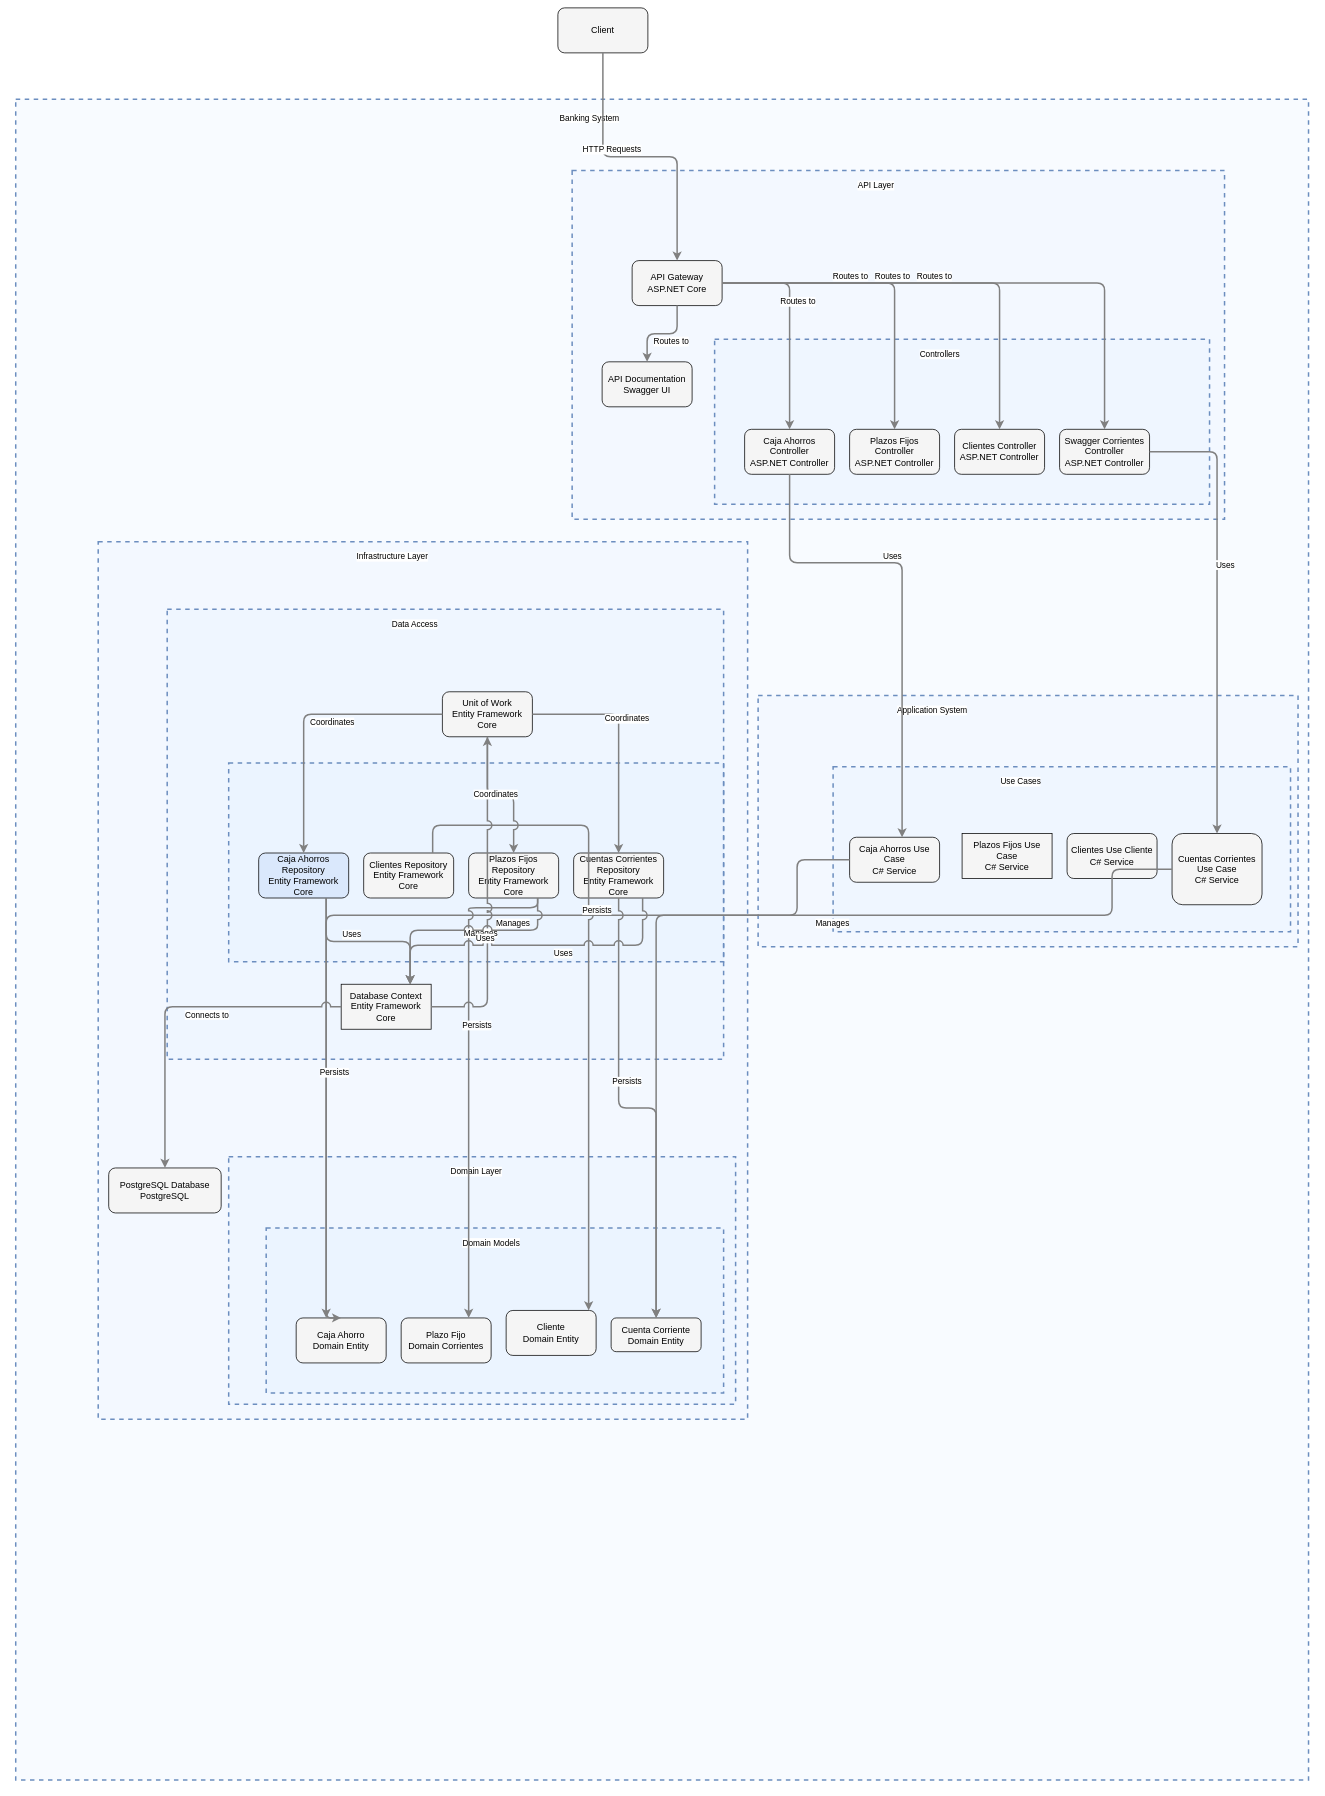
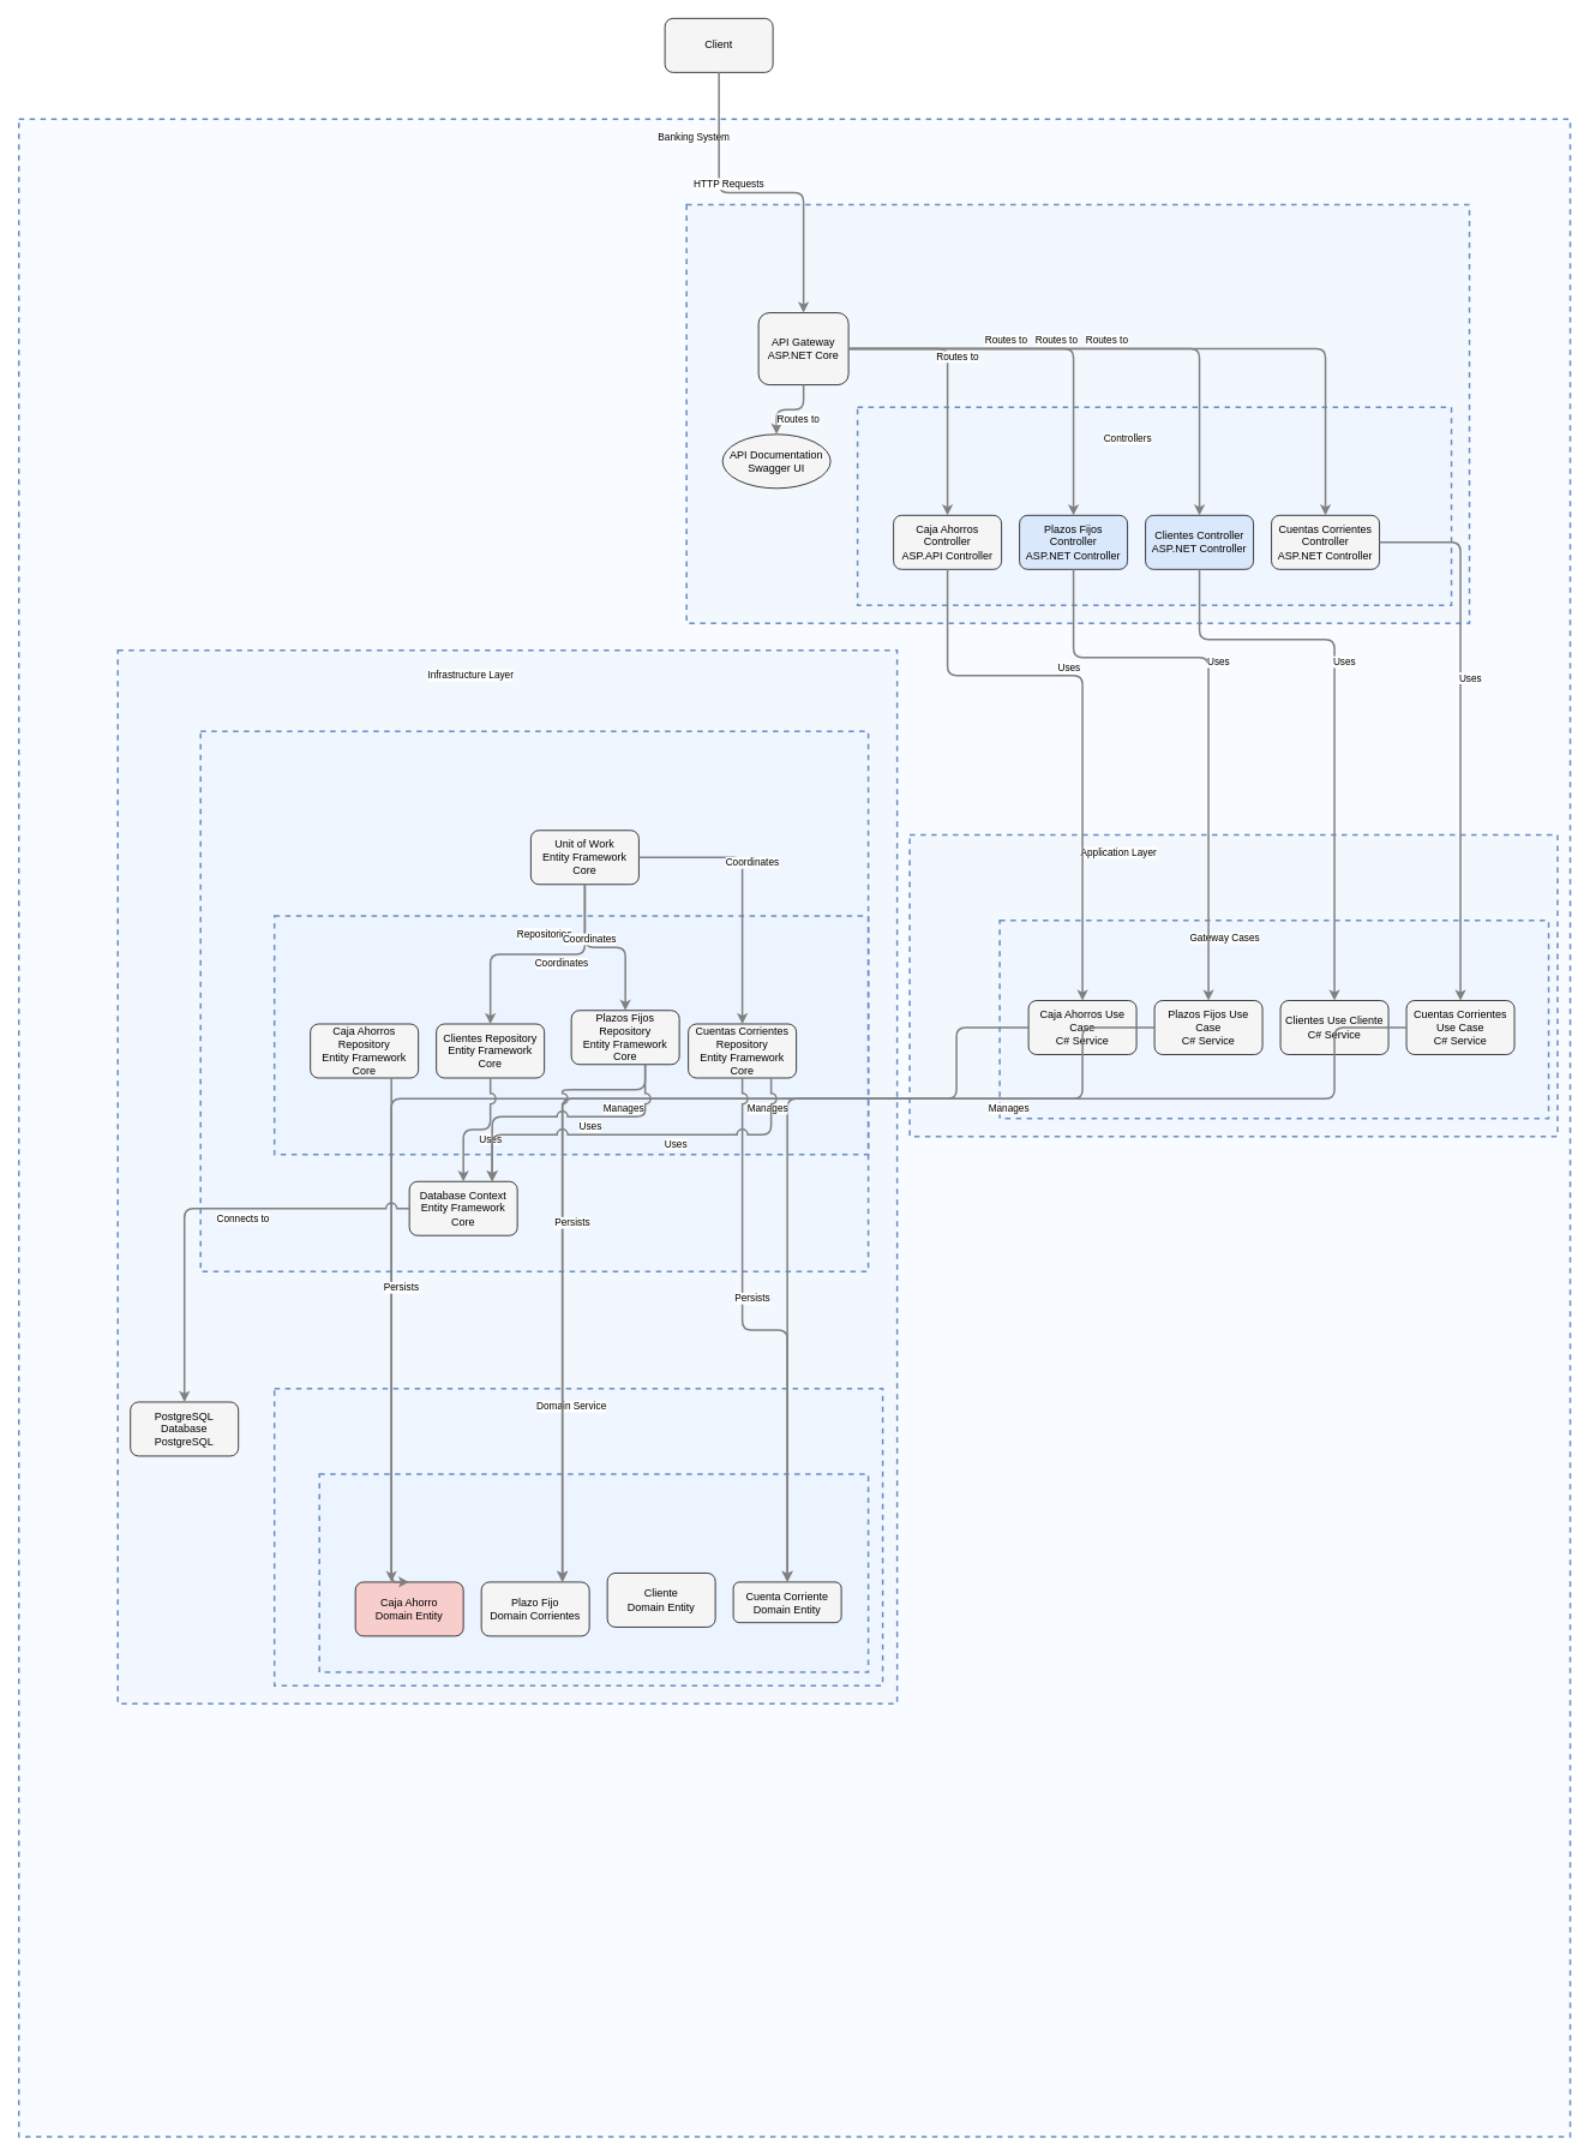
- <mxCell id="43" value="Client" style="rounded=1;whiteSpace=wrap;html=1;fillColor=#f5f5f5" parent="1" vertex="1"><mxGeometry x="743" y="10" width="120" height="60" as="geometry" /></mxCell>
+ <mxCell id="43" value="Client" style="rounded=1;whiteSpace=wrap;html=1;fillColor=#f5f5f5" parent="1" vertex="1"><mxGeometry x="738" y="20" width="120" height="60" as="geometry" /></mxCell>
- <mxCell id="42" value="Banking System" style="edgeLabel;html=1;align=center;verticalAlign=middle;resizable=0;labelBackgroundColor=white;spacing=5" parent="1" vertex="1"><mxGeometry x="43" y="145" width="1484" height="24" as="geometry" /></mxCell>
+ <mxCell id="42" value="Banking System" style="edgeLabel;html=1;align=center;verticalAlign=middle;resizable=0;labelBackgroundColor=white;spacing=5" parent="1" vertex="1"><mxGeometry x="28" y="140" width="1484" height="24" as="geometry" /></mxCell>
- <mxCell id="40" value="API Layer" style="edgeLabel;html=1;align=center;verticalAlign=middle;resizable=0;labelBackgroundColor=white;spacing=5" parent="2" vertex="1"><mxGeometry x="750" y="103" width="794" height="24" as="geometry" /></mxCell>
- <mxCell id="38" value="API Gateway&lt;br&gt;ASP.NET Core" style="rounded=1;whiteSpace=wrap;html=1;fillColor=#f5f5f5" parent="31" vertex="1"><mxGeometry x="80" y="120" width="120" height="60" as="geometry" /></mxCell>
+ <mxCell id="38" value="API Gateway&lt;br&gt;ASP.NET Core" style="rounded=1;whiteSpace=wrap;html=1;fillColor=#f5f5f5" parent="31" vertex="1"><mxGeometry x="80" y="120" width="100" height="80" as="geometry" /></mxCell>
- <mxCell id="37" value="Controllers" style="edgeLabel;html=1;align=center;verticalAlign=middle;resizable=0;labelBackgroundColor=white;spacing=5" parent="31" vertex="1"><mxGeometry x="198" y="233" width="584" height="24" as="geometry" /></mxCell>
+ <mxCell id="37" value="Controllers" style="edgeLabel;html=1;align=center;verticalAlign=middle;resizable=0;labelBackgroundColor=white;spacing=5" parent="31" vertex="1"><mxGeometry x="198" y="248" width="584" height="24" as="geometry" /></mxCell>
- <mxCell id="39" value="API Documentation&lt;br&gt;Swagger UI" style="rounded=1;whiteSpace=wrap;html=1;fillColor=#f5f5f5" parent="31" vertex="1"><mxGeometry x="40" y="255" width="120" height="60" as="geometry" /></mxCell>
+ <mxCell id="39" value="API Documentation&lt;br&gt;Swagger UI" style="ellipse;whiteSpace=wrap;html=1;fillColor=#f5f5f5;" parent="31" vertex="1"><mxGeometry x="40" y="255" width="120" height="60" as="geometry" /></mxCell>
- <mxCell id="34" value="Caja Ahorros Controller&lt;br&gt;ASP.NET Controller" style="rounded=1;whiteSpace=wrap;html=1;fillColor=#f5f5f5" parent="32" vertex="1"><mxGeometry x="40" y="120" width="120" height="60" as="geometry" /></mxCell>
+ <mxCell id="34" value="Caja Ahorros Controller&lt;br&gt;ASP.API Controller" style="rounded=1;whiteSpace=wrap;html=1;fillColor=#f5f5f5" parent="32" vertex="1"><mxGeometry x="40" y="120" width="120" height="60" as="geometry" /></mxCell>
- <mxCell id="36" value="Plazos Fijos Controller&lt;br&gt;ASP.NET Controller" style="rounded=1;whiteSpace=wrap;html=1;fillColor=#f5f5f5" parent="32" vertex="1"><mxGeometry x="180" y="120" width="120" height="60" as="geometry" /></mxCell>
+ <mxCell id="36" value="Plazos Fijos Controller&lt;br&gt;ASP.NET Controller" style="rounded=1;whiteSpace=wrap;html=1;fillColor=#dae8fc;" parent="32" vertex="1"><mxGeometry x="180" y="120" width="120" height="60" as="geometry" /></mxCell>
- <mxCell id="33" value="Clientes Controller&lt;br&gt;ASP.NET Controller" style="rounded=1;whiteSpace=wrap;html=1;fillColor=#f5f5f5" parent="32" vertex="1"><mxGeometry x="320" y="120" width="120" height="60" as="geometry" /></mxCell>
+ <mxCell id="33" value="Clientes Controller&lt;br&gt;ASP.NET Controller" style="rounded=1;whiteSpace=wrap;html=1;fillColor=#dae8fc;" parent="32" vertex="1"><mxGeometry x="320" y="120" width="120" height="60" as="geometry" /></mxCell>
- <mxCell id="35" value="Swagger Corrientes Controller&lt;br&gt;ASP.NET Controller" style="rounded=1;whiteSpace=wrap;html=1;fillColor=#f5f5f5" parent="32" vertex="1"><mxGeometry x="460" y="120" width="120" height="60" as="geometry" /></mxCell>
+ <mxCell id="35" value="Cuentas Corrientes Controller&lt;br&gt;ASP.NET Controller" style="rounded=1;whiteSpace=wrap;html=1;fillColor=#f5f5f5" parent="32" vertex="1"><mxGeometry x="460" y="120" width="120" height="60" as="geometry" /></mxCell>
- <mxCell id="14" value="Infrastructure Layer" style="edgeLabel;html=1;align=center;verticalAlign=middle;resizable=0;labelBackgroundColor=white;spacing=5" parent="2" vertex="1"><mxGeometry x="150" y="598" width="704" height="24" as="geometry" /></mxCell>
+ <mxCell id="14" value="Infrastructure Layer" style="edgeLabel;html=1;align=center;verticalAlign=middle;resizable=0;labelBackgroundColor=white;spacing=5" parent="2" vertex="1"><mxGeometry x="150" y="598" width="704" height="40" as="geometry" /></mxCell>
+ <mxCell id="62" style="edgeStyle=orthogonalEdgeStyle;rounded=1;orthogonalLoop=1;jettySize=auto;html=1;strokeColor=#808080;strokeWidth=2;jumpStyle=arc;jumpSize=10;spacing=15;labelBackgroundColor=white;labelBorderColor=none" parent="1" source="36" target="28" edge="1"><mxGeometry relative="1" as="geometry"><Array as="points"><mxPoint x="1192" y="730" /><mxPoint x="1342" y="730" /></Array></mxGeometry></mxCell>
+ <mxCell id="63" value="Uses" style="edgeLabel;html=1;align=center;verticalAlign=middle;resizable=0;points=[];" parent="62" vertex="1" connectable="0"><mxGeometry x="-0.2" y="10" relative="1" as="geometry"><mxPoint as="offset" /></mxGeometry></mxCell>
+ <mxCell id="56" style="edgeStyle=orthogonalEdgeStyle;rounded=1;orthogonalLoop=1;jettySize=auto;html=1;strokeColor=#808080;strokeWidth=2;jumpStyle=arc;jumpSize=10;spacing=15;labelBackgroundColor=white;labelBorderColor=none" parent="1" source="33" target="25" edge="1"><mxGeometry relative="1" as="geometry"><Array as="points"><mxPoint x="1332" y="710" /><mxPoint x="1482" y="710" /></Array></mxGeometry></mxCell>
+ <mxCell id="57" value="Uses" style="edgeLabel;html=1;align=center;verticalAlign=middle;resizable=0;points=[];" parent="56" vertex="1" connectable="0"><mxGeometry x="-0.2" y="10" relative="1" as="geometry"><mxPoint as="offset" /></mxGeometry></mxCell>
- <mxCell id="13" value="Data Access" style="edgeLabel;html=1;align=center;verticalAlign=middle;resizable=0;labelBackgroundColor=white;spacing=5" parent="3" vertex="1"><mxGeometry x="100" y="98" width="644" height="24" as="geometry" /></mxCell>
- <mxCell id="30" value="Application System" style="edgeLabel;html=1;align=center;verticalAlign=middle;resizable=0;labelBackgroundColor=white;spacing=5" parent="2" vertex="1"><mxGeometry x="900" y="803" width="644" height="24" as="geometry" /></mxCell>
+ <mxCell id="30" value="Application Layer" style="edgeLabel;html=1;align=center;verticalAlign=middle;resizable=0;labelBackgroundColor=white;spacing=5" parent="2" vertex="1"><mxGeometry x="900" y="803" width="644" height="24" as="geometry" /></mxCell>
- <mxCell id="82" style="edgeStyle=orthogonalEdgeStyle;rounded=1;orthogonalLoop=1;jettySize=auto;html=1;strokeColor=#808080;strokeWidth=2;jumpStyle=arc;jumpSize=10;spacing=15;labelBackgroundColor=white;labelBorderColor=none" parent="1" source="12" target="7" edge="1"><mxGeometry relative="1" as="geometry" /></mxCell>
- <mxCell id="83" value="Coordinates" style="edgeLabel;html=1;align=center;verticalAlign=middle;resizable=0;points=[];" parent="82" vertex="1" connectable="0"><mxGeometry x="-0.2" y="10" relative="1" as="geometry"><mxPoint as="offset" /></mxGeometry></mxCell>
+ <mxCell id="10" value="Repositories" style="edgeLabel;html=1;align=center;verticalAlign=middle;resizable=0;labelBackgroundColor=white;spacing=5" parent="4" vertex="1"><mxGeometry x="90" y="213" width="584" height="24" as="geometry" /></mxCell>
- <mxCell id="29" value="Use Cases" style="edgeLabel;html=1;align=center;verticalAlign=middle;resizable=0;labelBackgroundColor=white;spacing=5" parent="23" vertex="1"><mxGeometry x="58" y="103" width="584" height="24" as="geometry" /></mxCell>
+ <mxCell id="29" value="Gateway Cases" style="edgeLabel;html=1;align=center;verticalAlign=middle;resizable=0;labelBackgroundColor=white;spacing=5" parent="23" vertex="1"><mxGeometry x="58" y="103" width="584" height="24" as="geometry" /></mxCell>
+ <mxCell id="80" style="edgeStyle=orthogonalEdgeStyle;rounded=1;orthogonalLoop=1;jettySize=auto;html=1;strokeColor=#808080;strokeWidth=2;jumpStyle=arc;jumpSize=10;spacing=15;labelBackgroundColor=white;labelBorderColor=none" parent="1" source="12" target="6" edge="1"><mxGeometry relative="1" as="geometry" /></mxCell>
+ <mxCell id="81" value="Coordinates" style="edgeLabel;html=1;align=center;verticalAlign=middle;resizable=0;points=[];" parent="80" vertex="1" connectable="0"><mxGeometry x="-0.2" y="10" relative="1" as="geometry"><mxPoint as="offset" /></mxGeometry></mxCell>
- <mxCell id="28" value="Plazos Fijos Use Case&lt;br&gt;C# Service" style="whiteSpace=wrap;html=1;fillColor=#f5f5f5;rounded=0;" parent="24" vertex="1"><mxGeometry x="172" y="89" width="120" height="60" as="geometry" /></mxCell>
+ <mxCell id="28" value="Plazos Fijos Use Case&lt;br&gt;C# Service" style="rounded=1;whiteSpace=wrap;html=1;fillColor=#f5f5f5" parent="24" vertex="1"><mxGeometry x="172" y="89" width="120" height="60" as="geometry" /></mxCell>
- <mxCell id="26" value="Caja Ahorros Use Case&lt;br&gt;C# Service" style="rounded=1;whiteSpace=wrap;html=1;fillColor=#f5f5f5" parent="24" vertex="1"><mxGeometry x="22" y="94" width="120" height="60" as="geometry" /></mxCell>
+ <mxCell id="26" value="Caja Ahorros Use Case&lt;br&gt;C# Service" style="rounded=1;whiteSpace=wrap;html=1;fillColor=#f5f5f5" parent="24" vertex="1"><mxGeometry x="32" y="89" width="120" height="60" as="geometry" /></mxCell>
- <mxCell id="27" value="Cuentas Corrientes Use Case&lt;br&gt;C# Service" style="rounded=1;whiteSpace=wrap;html=1;fillColor=#f5f5f5" parent="24" vertex="1"><mxGeometry x="452" y="89" width="120" height="95" as="geometry" /></mxCell>
+ <mxCell id="27" value="Cuentas Corrientes Use Case&lt;br&gt;C# Service" style="rounded=1;whiteSpace=wrap;html=1;fillColor=#f5f5f5" parent="24" vertex="1"><mxGeometry x="452" y="89" width="120" height="60" as="geometry" /></mxCell>
- <mxCell id="7" value="Caja Ahorros Repository&lt;br&gt;Entity Framework Core" style="rounded=1;whiteSpace=wrap;html=1;fillColor=#dae8fc;" parent="5" vertex="1"><mxGeometry x="40" y="120" width="120" height="60" as="geometry" /></mxCell>
+ <mxCell id="7" value="Caja Ahorros Repository&lt;br&gt;Entity Framework Core" style="rounded=1;whiteSpace=wrap;html=1;fillColor=#f5f5f5" parent="5" vertex="1"><mxGeometry x="40" y="120" width="120" height="60" as="geometry" /></mxCell>
- <mxCell id="9" value="Plazos Fijos Repository&lt;br&gt;Entity Framework Core" style="rounded=1;whiteSpace=wrap;html=1;fillColor=#f5f5f5" parent="5" vertex="1"><mxGeometry x="320" y="120" width="120" height="60" as="geometry" /></mxCell>
+ <mxCell id="9" value="Plazos Fijos Repository&lt;br&gt;Entity Framework Core" style="rounded=1;whiteSpace=wrap;html=1;fillColor=#f5f5f5" parent="5" vertex="1"><mxGeometry x="330" y="105" width="120" height="60" as="geometry" /></mxCell>
+ <mxCell id="68" style="edgeStyle=orthogonalEdgeStyle;rounded=1;orthogonalLoop=1;jettySize=auto;html=1;strokeColor=#808080;strokeWidth=2;jumpStyle=arc;jumpSize=10;spacing=15;labelBackgroundColor=white;labelBorderColor=none" parent="1" source="28" target="20" edge="1"><mxGeometry relative="1" as="geometry"><Array as="points"><mxPoint x="1202" y="1220" /><mxPoint x="624" y="1220" /></Array></mxGeometry></mxCell>
+ <mxCell id="69" value="Manages" style="edgeLabel;html=1;align=center;verticalAlign=middle;resizable=0;points=[];" parent="68" vertex="1" connectable="0"><mxGeometry x="-0.2" y="10" relative="1" as="geometry"><mxPoint as="offset" /></mxGeometry></mxCell>
+ <mxCell id="88" style="edgeStyle=orthogonalEdgeStyle;rounded=1;orthogonalLoop=1;jettySize=auto;html=1;strokeColor=#808080;strokeWidth=2;jumpStyle=arc;jumpSize=10;spacing=15;labelBackgroundColor=white;labelBorderColor=none" parent="1" source="6" target="11" edge="1"><mxGeometry relative="1" as="geometry" /></mxCell>
+ <mxCell id="89" value="Uses" style="edgeLabel;html=1;align=center;verticalAlign=middle;resizable=0;points=[];" parent="88" vertex="1" connectable="0"><mxGeometry x="-0.2" y="10" relative="1" as="geometry"><mxPoint as="offset" /></mxGeometry></mxCell>
- <mxCell id="78" style="edgeStyle=orthogonalEdgeStyle;rounded=1;orthogonalLoop=1;jettySize=auto;html=1;strokeColor=#808080;strokeWidth=2;jumpStyle=arc;jumpSize=10;spacing=15;labelBackgroundColor=white;labelBorderColor=none" parent="1" source="11" target="12" edge="1"><mxGeometry relative="1" as="geometry" /></mxCell>
- <mxCell id="79" value="Manages" style="edgeLabel;html=1;align=center;verticalAlign=middle;resizable=0;points=[];" parent="78" vertex="1" connectable="0"><mxGeometry x="-0.2" y="10" relative="1" as="geometry"><mxPoint as="offset" /></mxGeometry></mxCell>
- <mxCell id="90" style="edgeStyle=orthogonalEdgeStyle;rounded=1;orthogonalLoop=1;jettySize=auto;html=1;strokeColor=#808080;strokeWidth=2;jumpStyle=arc;jumpSize=10;spacing=15;labelBackgroundColor=white;labelBorderColor=none" parent="1" source="7" target="11" edge="1"><mxGeometry relative="1" as="geometry"><Array as="points"><mxPoint x="434" y="1255" /><mxPoint x="546" y="1255" /></Array></mxGeometry></mxCell>
- <mxCell id="91" value="Uses" style="edgeLabel;html=1;align=center;verticalAlign=middle;resizable=0;points=[];" parent="90" vertex="1" connectable="0"><mxGeometry x="-0.2" y="10" relative="1" as="geometry"><mxPoint as="offset" /></mxGeometry></mxCell>
- <mxCell id="70" style="edgeStyle=orthogonalEdgeStyle;rounded=1;orthogonalLoop=1;jettySize=auto;html=1;strokeColor=#808080;strokeWidth=2;jumpStyle=arc;jumpSize=10;spacing=15;labelBackgroundColor=white;labelBorderColor=none" parent="1" source="6" target="17" edge="1"><mxGeometry relative="1" as="geometry"><Array as="points"><mxPoint x="576" y="1100" /><mxPoint x="784" y="1100" /></Array></mxGeometry></mxCell>
- <mxCell id="71" value="Persists" style="edgeLabel;html=1;align=center;verticalAlign=middle;resizable=0;points=[];" parent="70" vertex="1" connectable="0"><mxGeometry x="-0.2" y="10" relative="1" as="geometry"><mxPoint as="offset" /></mxGeometry></mxCell>
- <mxCell id="11" value="Database Context&lt;br&gt;Entity Framework Core" style="whiteSpace=wrap;html=1;fillColor=#f5f5f5;rounded=0;" parent="4" vertex="1"><mxGeometry x="232" y="500" width="120" height="60" as="geometry" /></mxCell>
+ <mxCell id="11" value="Database Context&lt;br&gt;Entity Framework Core" style="rounded=1;whiteSpace=wrap;html=1;fillColor=#f5f5f5" parent="4" vertex="1"><mxGeometry x="232" y="500" width="120" height="60" as="geometry" /></mxCell>
- <mxCell id="22" value="Domain Layer" style="edgeLabel;html=1;align=center;verticalAlign=middle;resizable=0;labelBackgroundColor=white;spacing=5" parent="2" vertex="1"><mxGeometry x="292" y="1418" width="644" height="24" as="geometry" /></mxCell>
+ <mxCell id="22" value="Domain Service" style="edgeLabel;html=1;align=center;verticalAlign=middle;resizable=0;labelBackgroundColor=white;spacing=5" parent="2" vertex="1"><mxGeometry x="292" y="1418" width="644" height="24" as="geometry" /></mxCell>
- <mxCell id="41" value="PostgreSQL Database&lt;br&gt;PostgreSQL" style="rounded=1;whiteSpace=wrap;html=1;fillColor=#f5f5f5" parent="2" vertex="1"><mxGeometry x="124" y="1425" width="150" height="60" as="geometry" /></mxCell>
+ <mxCell id="41" value="PostgreSQL Database&lt;br&gt;PostgreSQL" style="rounded=1;whiteSpace=wrap;html=1;fillColor=#f5f5f5" parent="2" vertex="1"><mxGeometry x="124" y="1425" width="120" height="60" as="geometry" /></mxCell>
- <mxCell id="21" value="Domain Models" style="edgeLabel;html=1;align=center;verticalAlign=middle;resizable=0;labelBackgroundColor=white;spacing=5" parent="15" vertex="1"><mxGeometry x="58" y="103" width="584" height="24" as="geometry" /></mxCell>
- <mxCell id="18" value="Caja Ahorro&lt;br&gt;Domain Entity" style="rounded=1;whiteSpace=wrap;html=1;fillColor=#f5f5f5" parent="16" vertex="1"><mxGeometry x="40" y="120" width="120" height="60" as="geometry" /></mxCell>
+ <mxCell id="18" value="Caja Ahorro&lt;br&gt;Domain Entity" style="rounded=1;whiteSpace=wrap;html=1;fillColor=#f8cecc;" parent="16" vertex="1"><mxGeometry x="40" y="120" width="120" height="60" as="geometry" /></mxCell>
